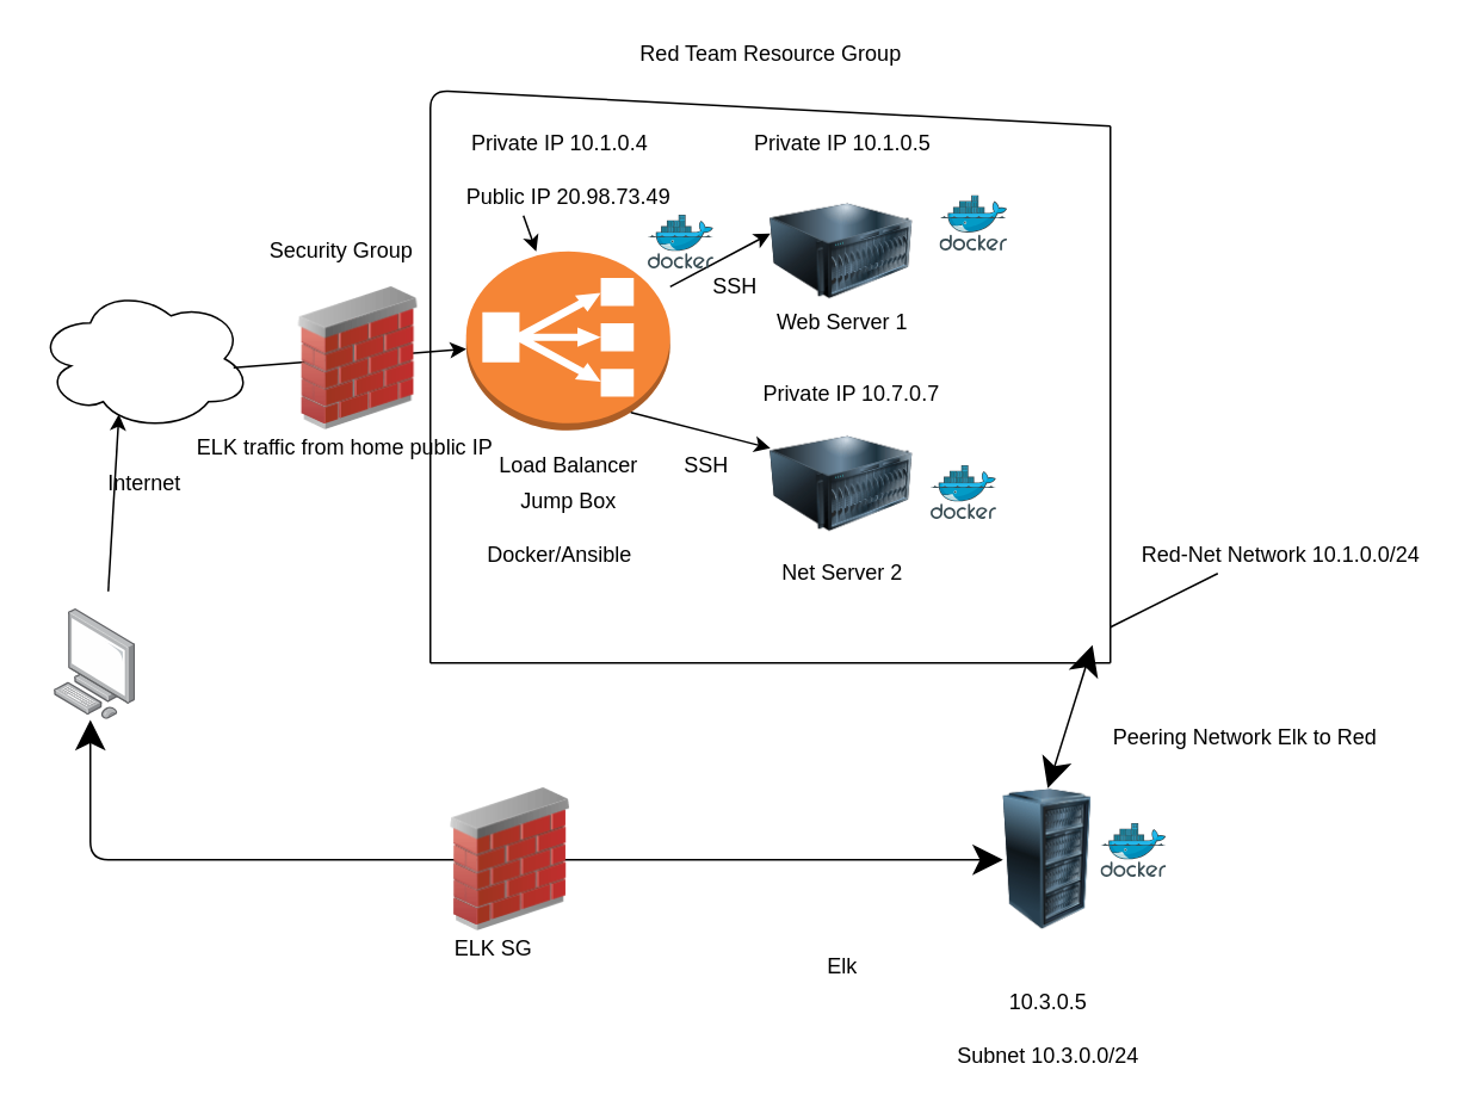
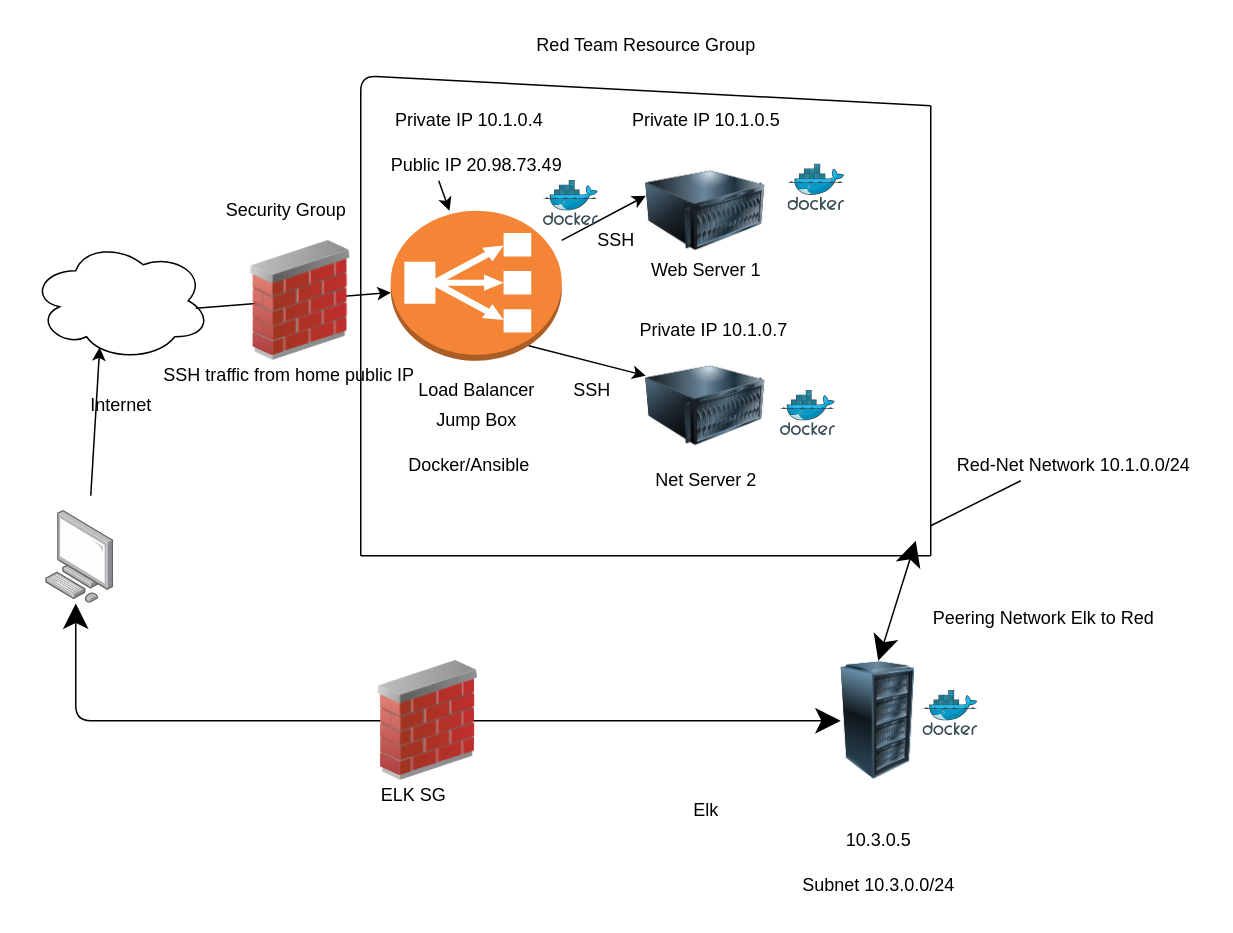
- <mxCell id="15" value="Private IP 10.7.0.7" style="text;html=1;resizable=0;autosize=1;align=center;verticalAlign=middle;points=[];fillColor=none;strokeColor=none;rounded=0;" parent="1" vertex="1"><mxGeometry x="420" y="210" width="110" height="20" as="geometry" /></mxCell>
+ <mxCell id="15" value="Private IP 10.1.0.7" style="text;html=1;resizable=0;autosize=1;align=center;verticalAlign=middle;points=[];fillColor=none;strokeColor=none;rounded=0;" parent="1" vertex="1"><mxGeometry x="420" y="210" width="110" height="20" as="geometry" /></mxCell>
- <mxCell id="25" value="ELK traffic from home public IP" style="text;html=1;resizable=0;autosize=1;align=center;verticalAlign=middle;points=[];fillColor=none;strokeColor=none;rounded=0;" parent="1" vertex="1"><mxGeometry x="102" y="240" width="180" height="20" as="geometry" /></mxCell>
+ <mxCell id="25" value="SSH traffic from home public IP" style="text;html=1;resizable=0;autosize=1;align=center;verticalAlign=middle;points=[];fillColor=none;strokeColor=none;rounded=0;" parent="1" vertex="1"><mxGeometry x="102" y="240" width="180" height="20" as="geometry" /></mxCell>
